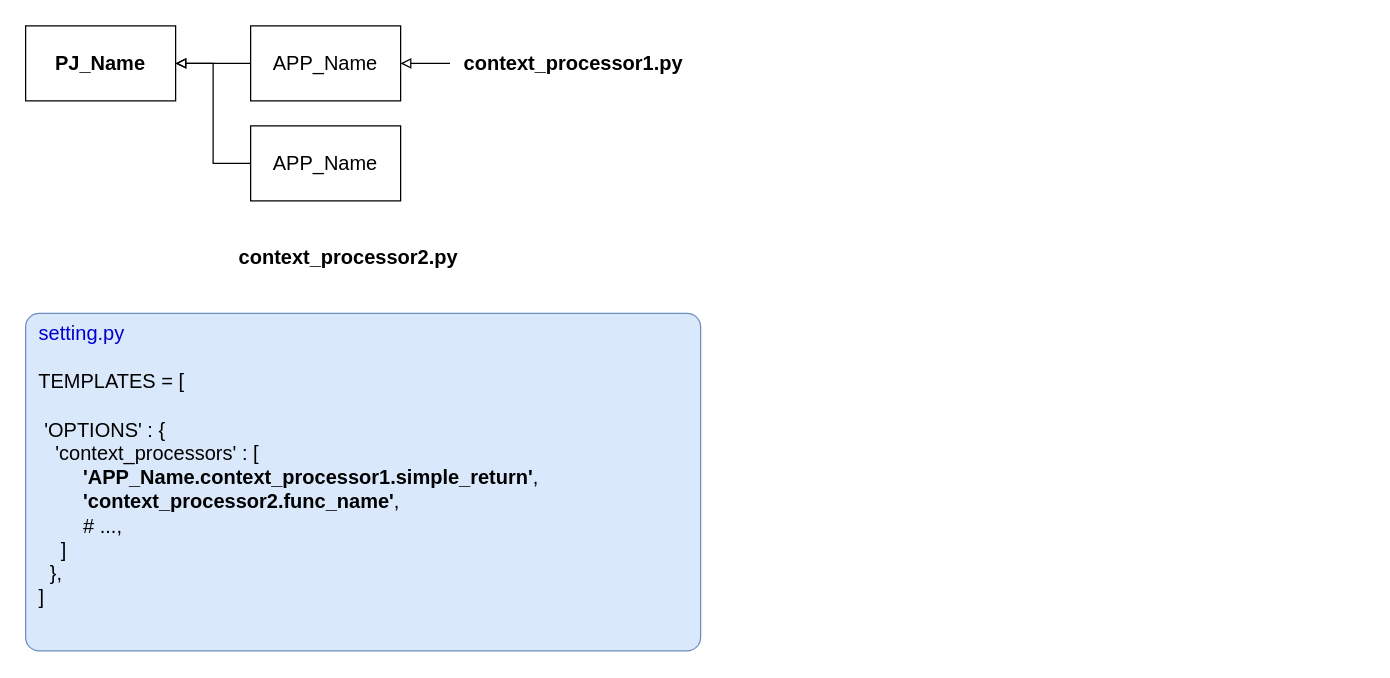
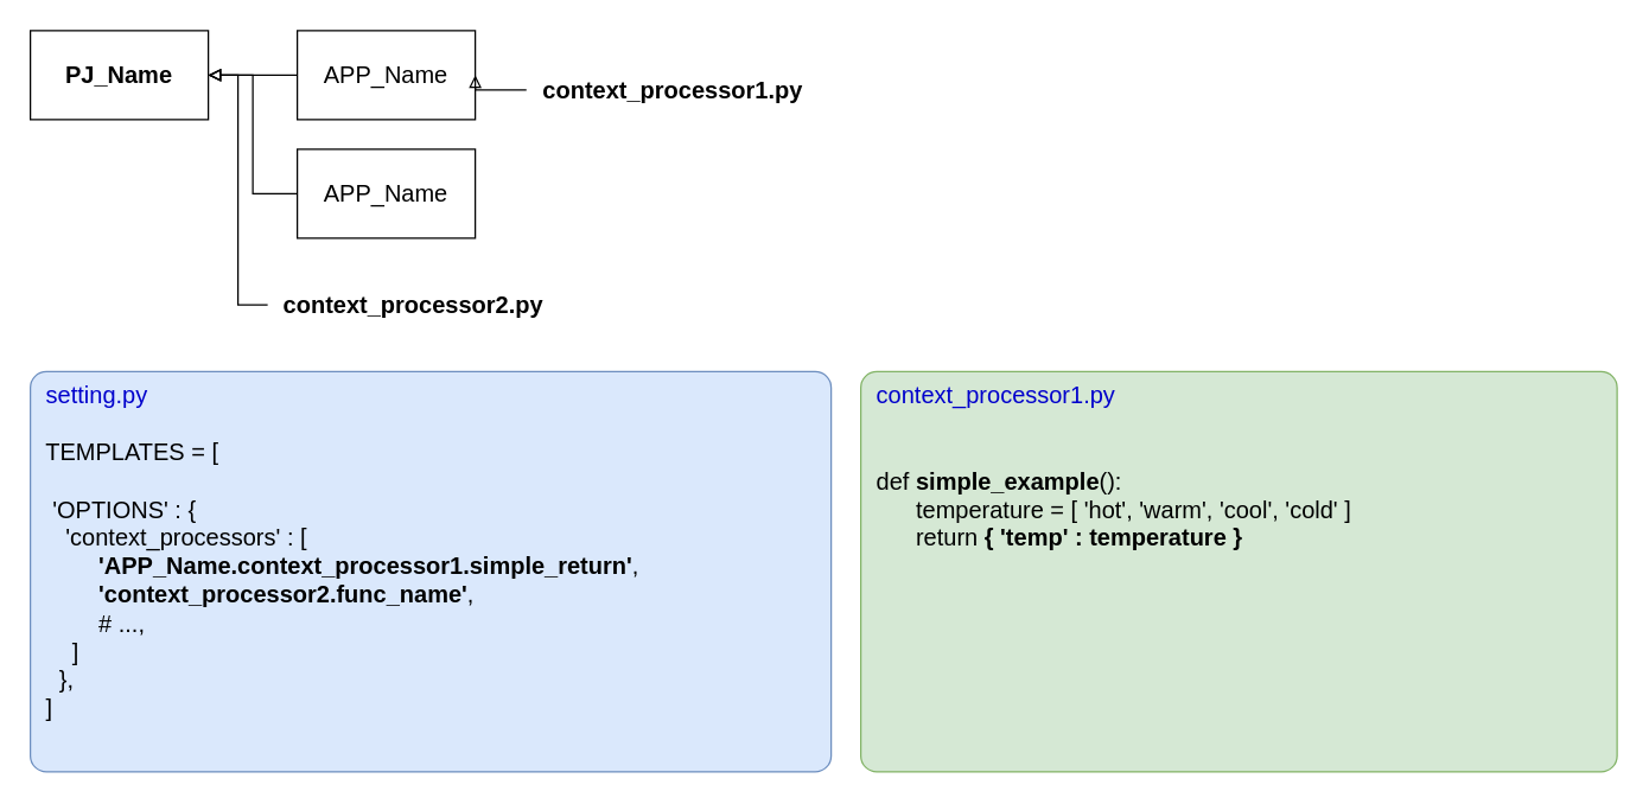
- <mxCell id="10" value="&amp;nbsp; context_processor1.py" style="text;html=1;strokeColor=none;fillColor=none;align=left;verticalAlign=middle;whiteSpace=wrap;rounded=0;fontSize=16;fontStyle=1" parent="1" vertex="1"><mxGeometry x="359.5" y="25" width="190" height="50" as="geometry" /></mxCell>
+ <mxCell id="10" value="&amp;nbsp; context_processor1.py" style="text;html=1;strokeColor=none;fillColor=none;align=left;verticalAlign=middle;whiteSpace=wrap;rounded=0;fontSize=16;fontStyle=1" parent="1" vertex="1"><mxGeometry x="354.5" y="35" width="190" height="50" as="geometry" /></mxCell>
+ <mxCell id="7" style="edgeStyle=orthogonalEdgeStyle;rounded=0;orthogonalLoop=1;jettySize=auto;html=1;exitX=0;exitY=0.5;exitDx=0;exitDy=0;entryX=1;entryY=0.5;entryDx=0;entryDy=0;endArrow=block;endFill=0;fontSize=16;" parent="1" source="8" target="2" edge="1"><mxGeometry relative="1" as="geometry" /></mxCell>
+ <mxCell id="12" value="&lt;font&gt;&amp;nbsp; &lt;font color=&quot;#0000cc&quot;&gt;context_processor1.py&lt;/font&gt;&lt;br&gt;&lt;br&gt;&lt;br&gt;&amp;nbsp; def &lt;b&gt;simple_example&lt;/b&gt;():&lt;br&gt;&amp;nbsp; &amp;nbsp; &amp;nbsp; &amp;nbsp; temperature = [ 'hot', 'warm', 'cool', 'cold' ]&lt;br&gt;&amp;nbsp; &amp;nbsp; &amp;nbsp; &amp;nbsp; return &lt;b&gt;{ 'temp' : temperature }&lt;/b&gt;&lt;br&gt;&lt;/font&gt;" style="rounded=1;whiteSpace=wrap;html=1;fontSize=16;align=left;arcSize=4;verticalAlign=top;fontStyle=0;fillColor=#d5e8d4;strokeColor=#82b366;" parent="1" vertex="1"><mxGeometry x="580" y="250" width="510" height="270" as="geometry" /></mxCell>
